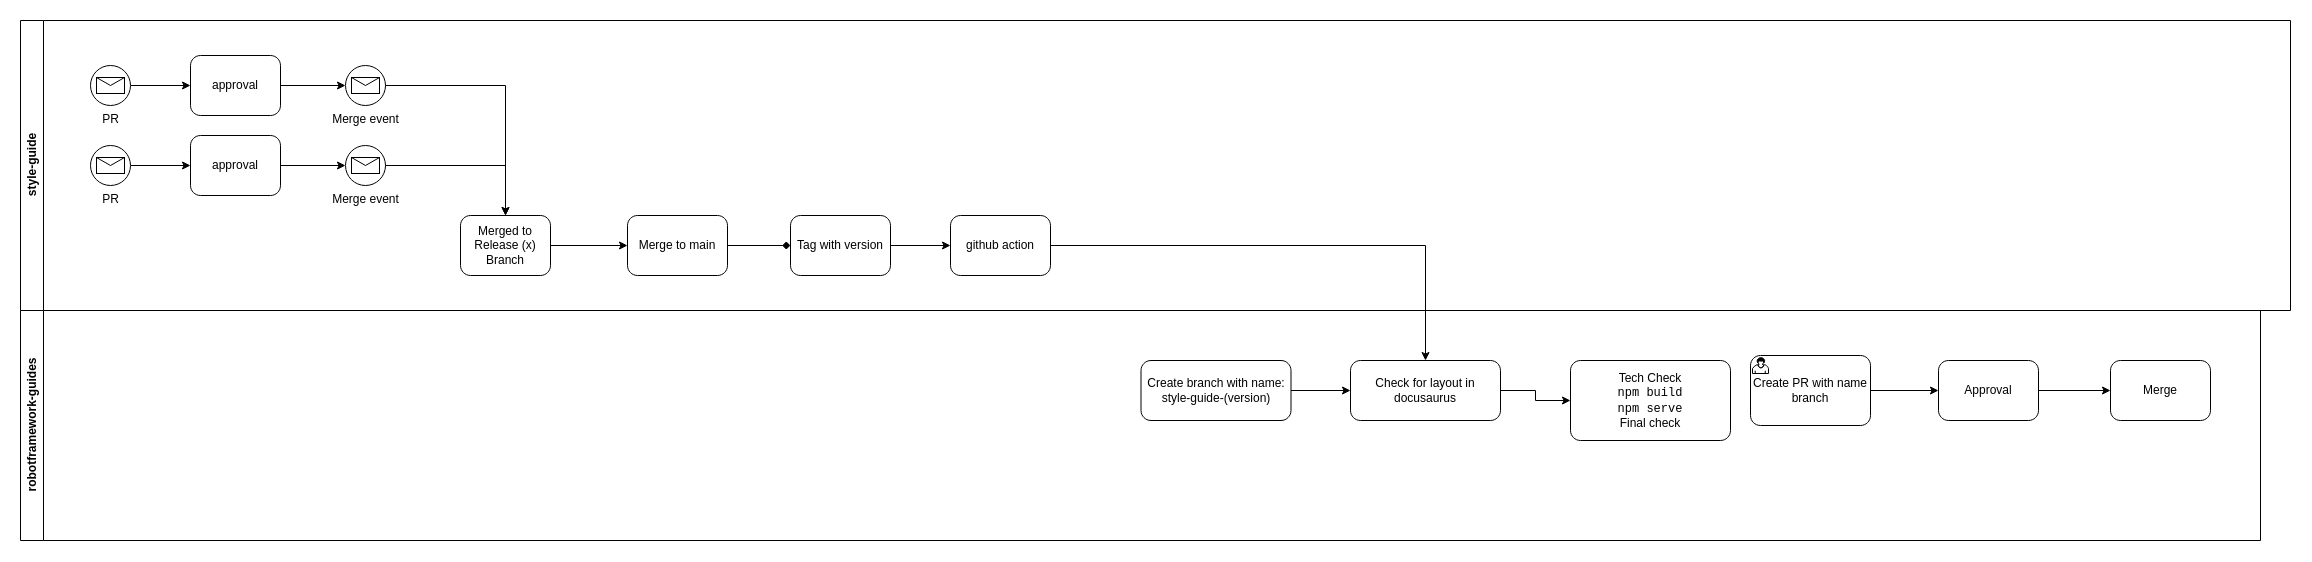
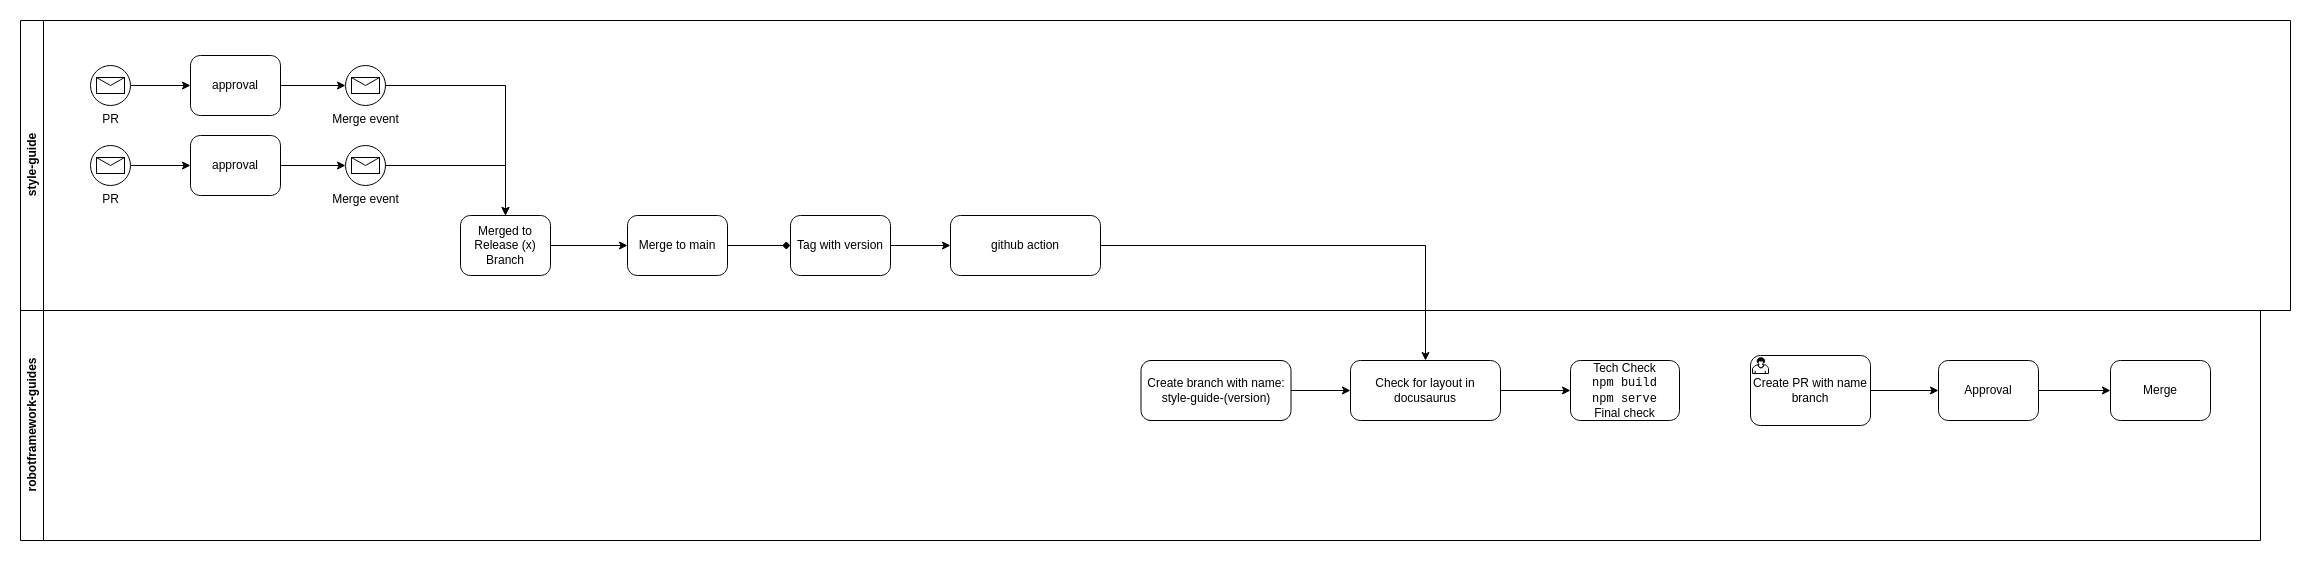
- <mxCell id="20" value="github action" style="points=[[0.25,0,0],[0.5,0,0],[0.75,0,0],[1,0.25,0],[1,0.5,0],[1,0.75,0],[0.75,1,0],[0.5,1,0],[0.25,1,0],[0,0.75,0],[0,0.5,0],[0,0.25,0]];shape=mxgraph.bpmn.task;whiteSpace=wrap;rectStyle=rounded;size=10;html=1;container=1;expand=0;collapsible=0;taskMarker=abstract;" vertex="1" parent="2"><mxGeometry x="930" y="195" width="100" height="60" as="geometry" /></mxCell>
+ <mxCell id="20" value="github action" style="points=[[0.25,0,0],[0.5,0,0],[0.75,0,0],[1,0.25,0],[1,0.5,0],[1,0.75,0],[0.75,1,0],[0.5,1,0],[0.25,1,0],[0,0.75,0],[0,0.5,0],[0,0.25,0]];shape=mxgraph.bpmn.task;whiteSpace=wrap;rectStyle=rounded;size=10;html=1;container=1;expand=0;collapsible=0;taskMarker=abstract;" vertex="1" parent="2"><mxGeometry x="930" y="195" width="150" height="60" as="geometry" /></mxCell>
- <mxCell id="26" value="Tech Check&lt;div&gt;&lt;font face=&quot;Courier New&quot;&gt;npm build&lt;/font&gt;&lt;/div&gt;&lt;div&gt;&lt;font face=&quot;Courier New&quot;&gt;npm serve&lt;/font&gt;&lt;/div&gt;&lt;div&gt;Final check&lt;/div&gt;" style="points=[[0.25,0,0],[0.5,0,0],[0.75,0,0],[1,0.25,0],[1,0.5,0],[1,0.75,0],[0.75,1,0],[0.5,1,0],[0.25,1,0],[0,0.75,0],[0,0.5,0],[0,0.25,0]];shape=mxgraph.bpmn.task;whiteSpace=wrap;rectStyle=rounded;size=10;html=1;container=1;expand=0;collapsible=0;taskMarker=abstract;" vertex="1" parent="22"><mxGeometry x="1550" y="50" width="160" height="80" as="geometry" /></mxCell>
+ <mxCell id="26" value="Tech Check&lt;div&gt;&lt;font face=&quot;Courier New&quot;&gt;npm build&lt;/font&gt;&lt;/div&gt;&lt;div&gt;&lt;font face=&quot;Courier New&quot;&gt;npm serve&lt;/font&gt;&lt;/div&gt;&lt;div&gt;Final check&lt;/div&gt;" style="points=[[0.25,0,0],[0.5,0,0],[0.75,0,0],[1,0.25,0],[1,0.5,0],[1,0.75,0],[0.75,1,0],[0.5,1,0],[0.25,1,0],[0,0.75,0],[0,0.5,0],[0,0.25,0]];shape=mxgraph.bpmn.task;whiteSpace=wrap;rectStyle=rounded;size=10;html=1;container=1;expand=0;collapsible=0;taskMarker=abstract;" vertex="1" parent="22"><mxGeometry x="1550" y="50" width="109" height="60" as="geometry" /></mxCell>
